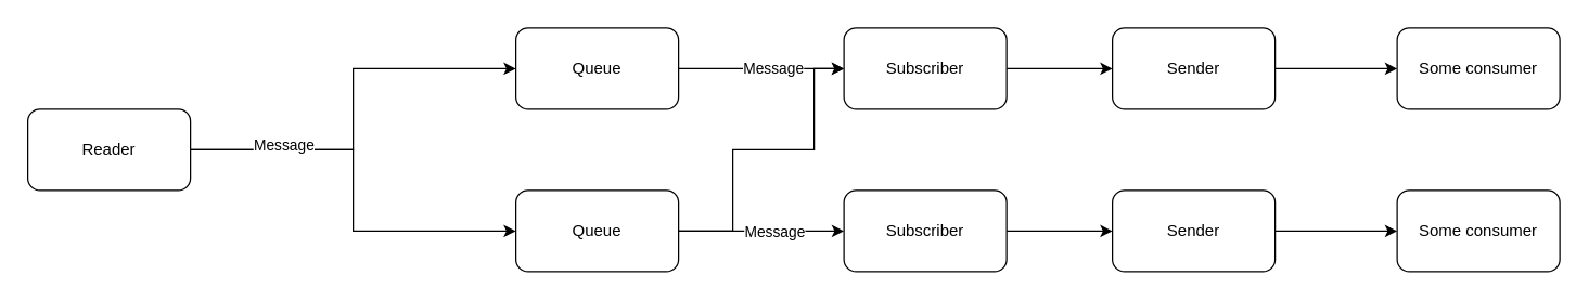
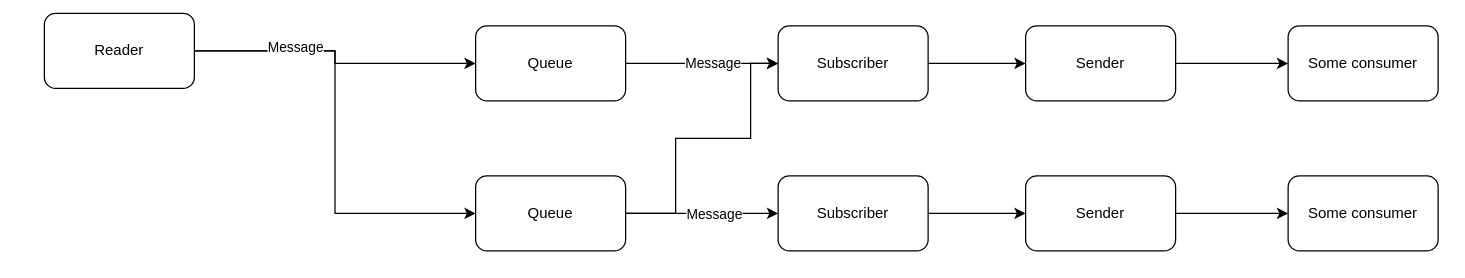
- <mxCell id="2" value="Reader" style="rounded=1;whiteSpace=wrap;html=1;" parent="1" vertex="1"><mxGeometry y="80" width="120" height="60" as="geometry" x="20" /></mxCell>
+ <mxCell id="2" value="Reader" style="rounded=1;whiteSpace=wrap;html=1;" parent="1" vertex="1"><mxGeometry x="35" y="10" width="120" height="60" as="geometry" /></mxCell>
